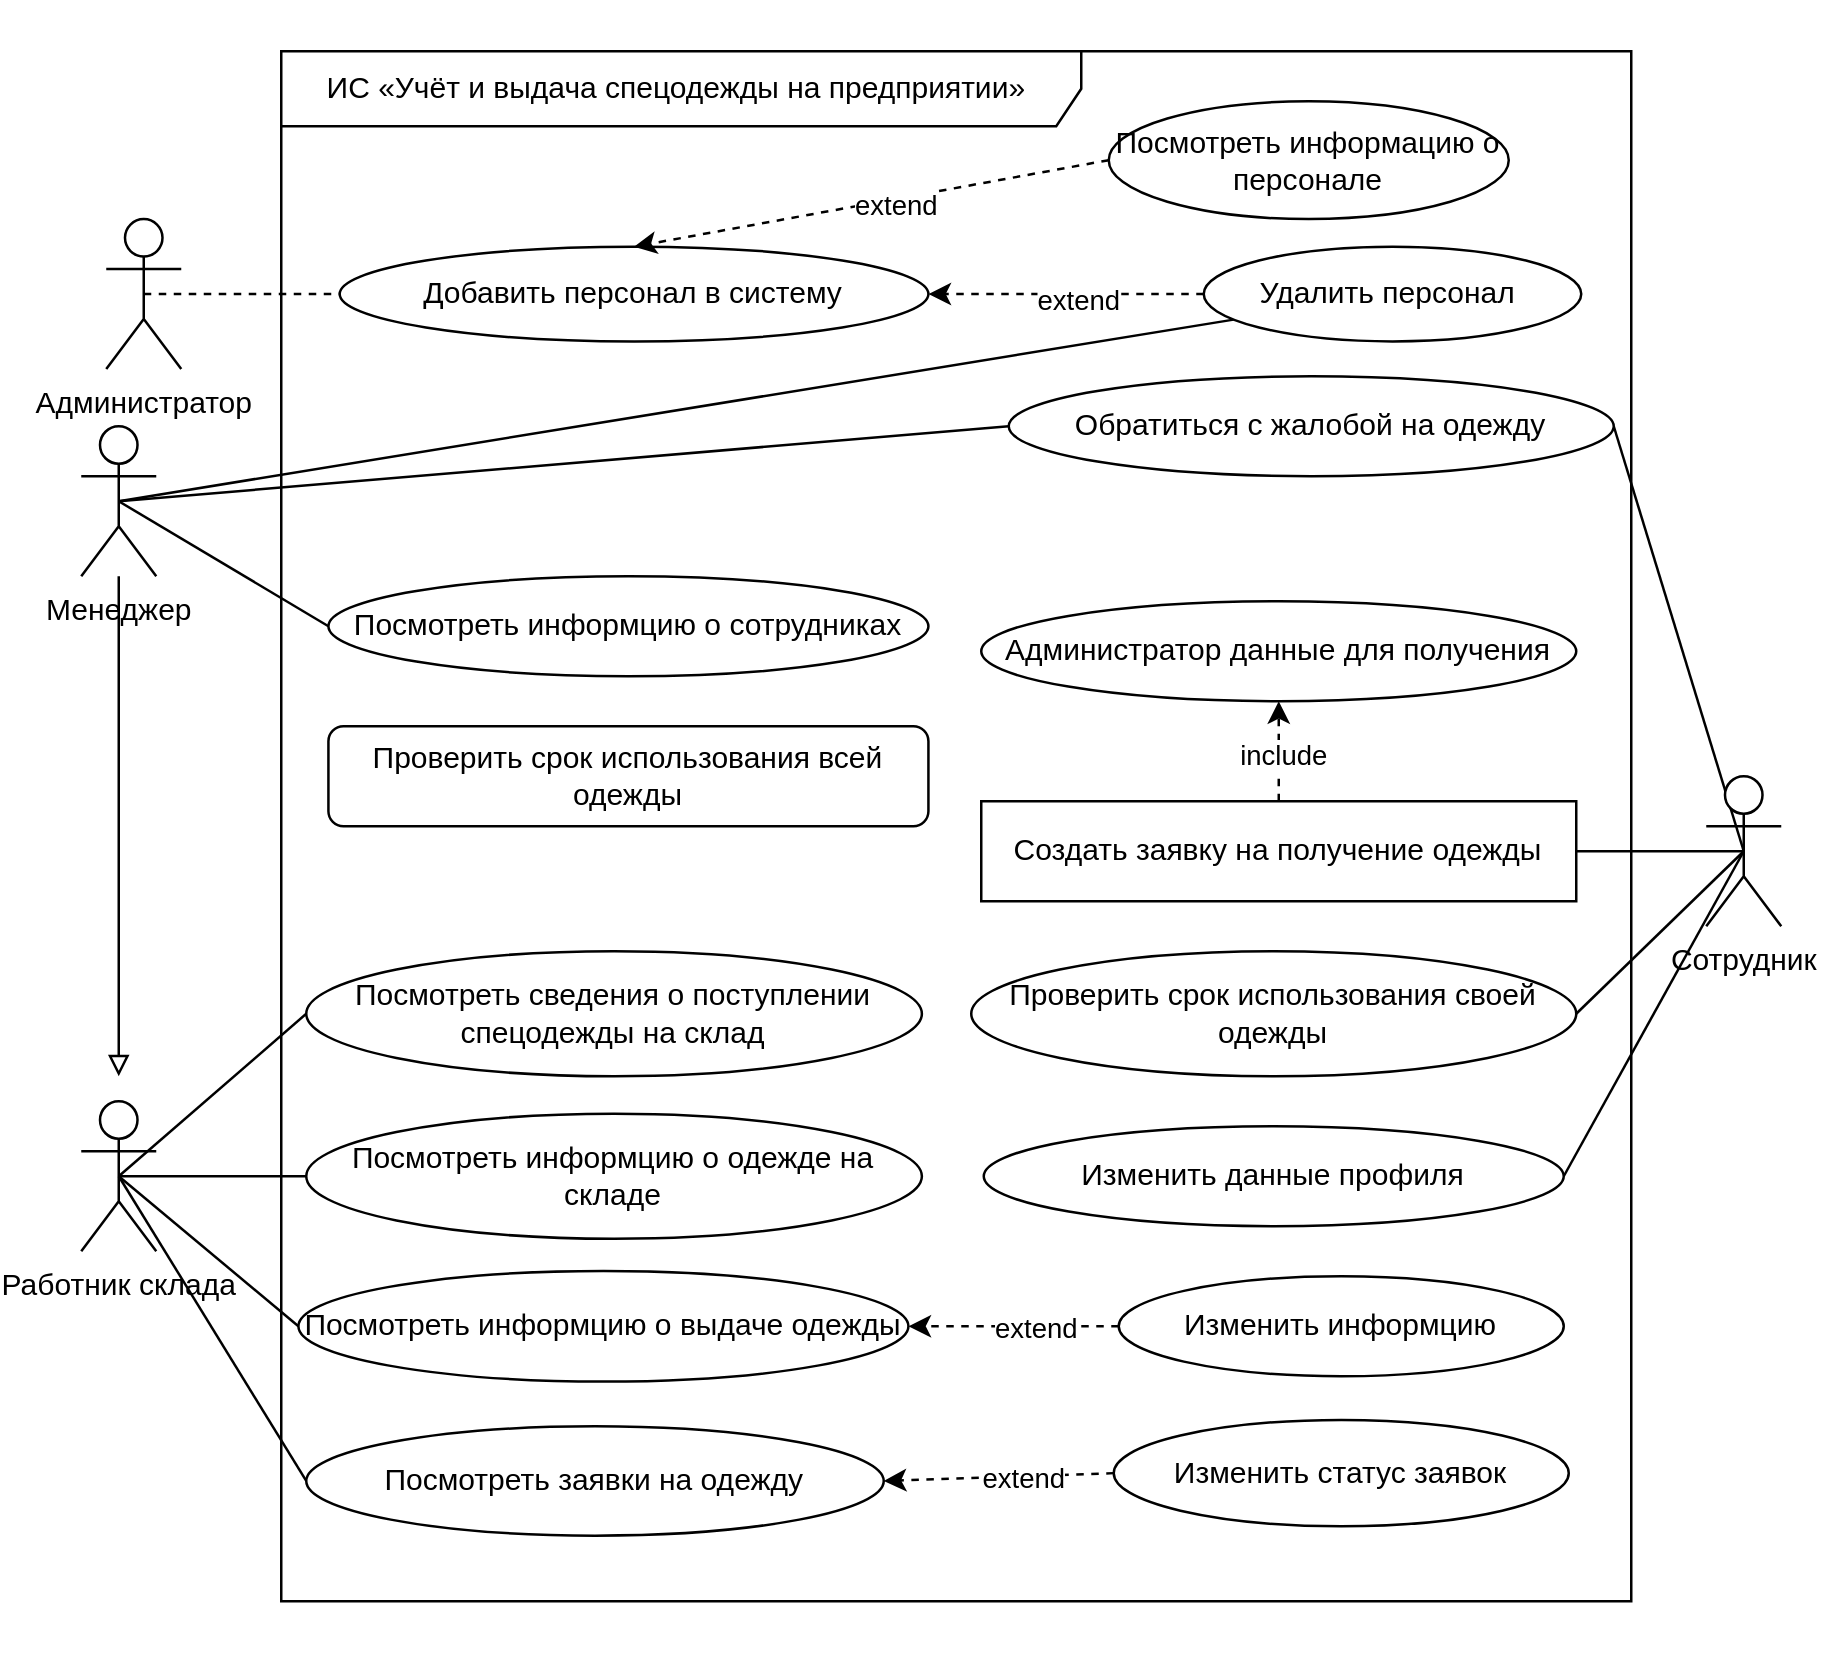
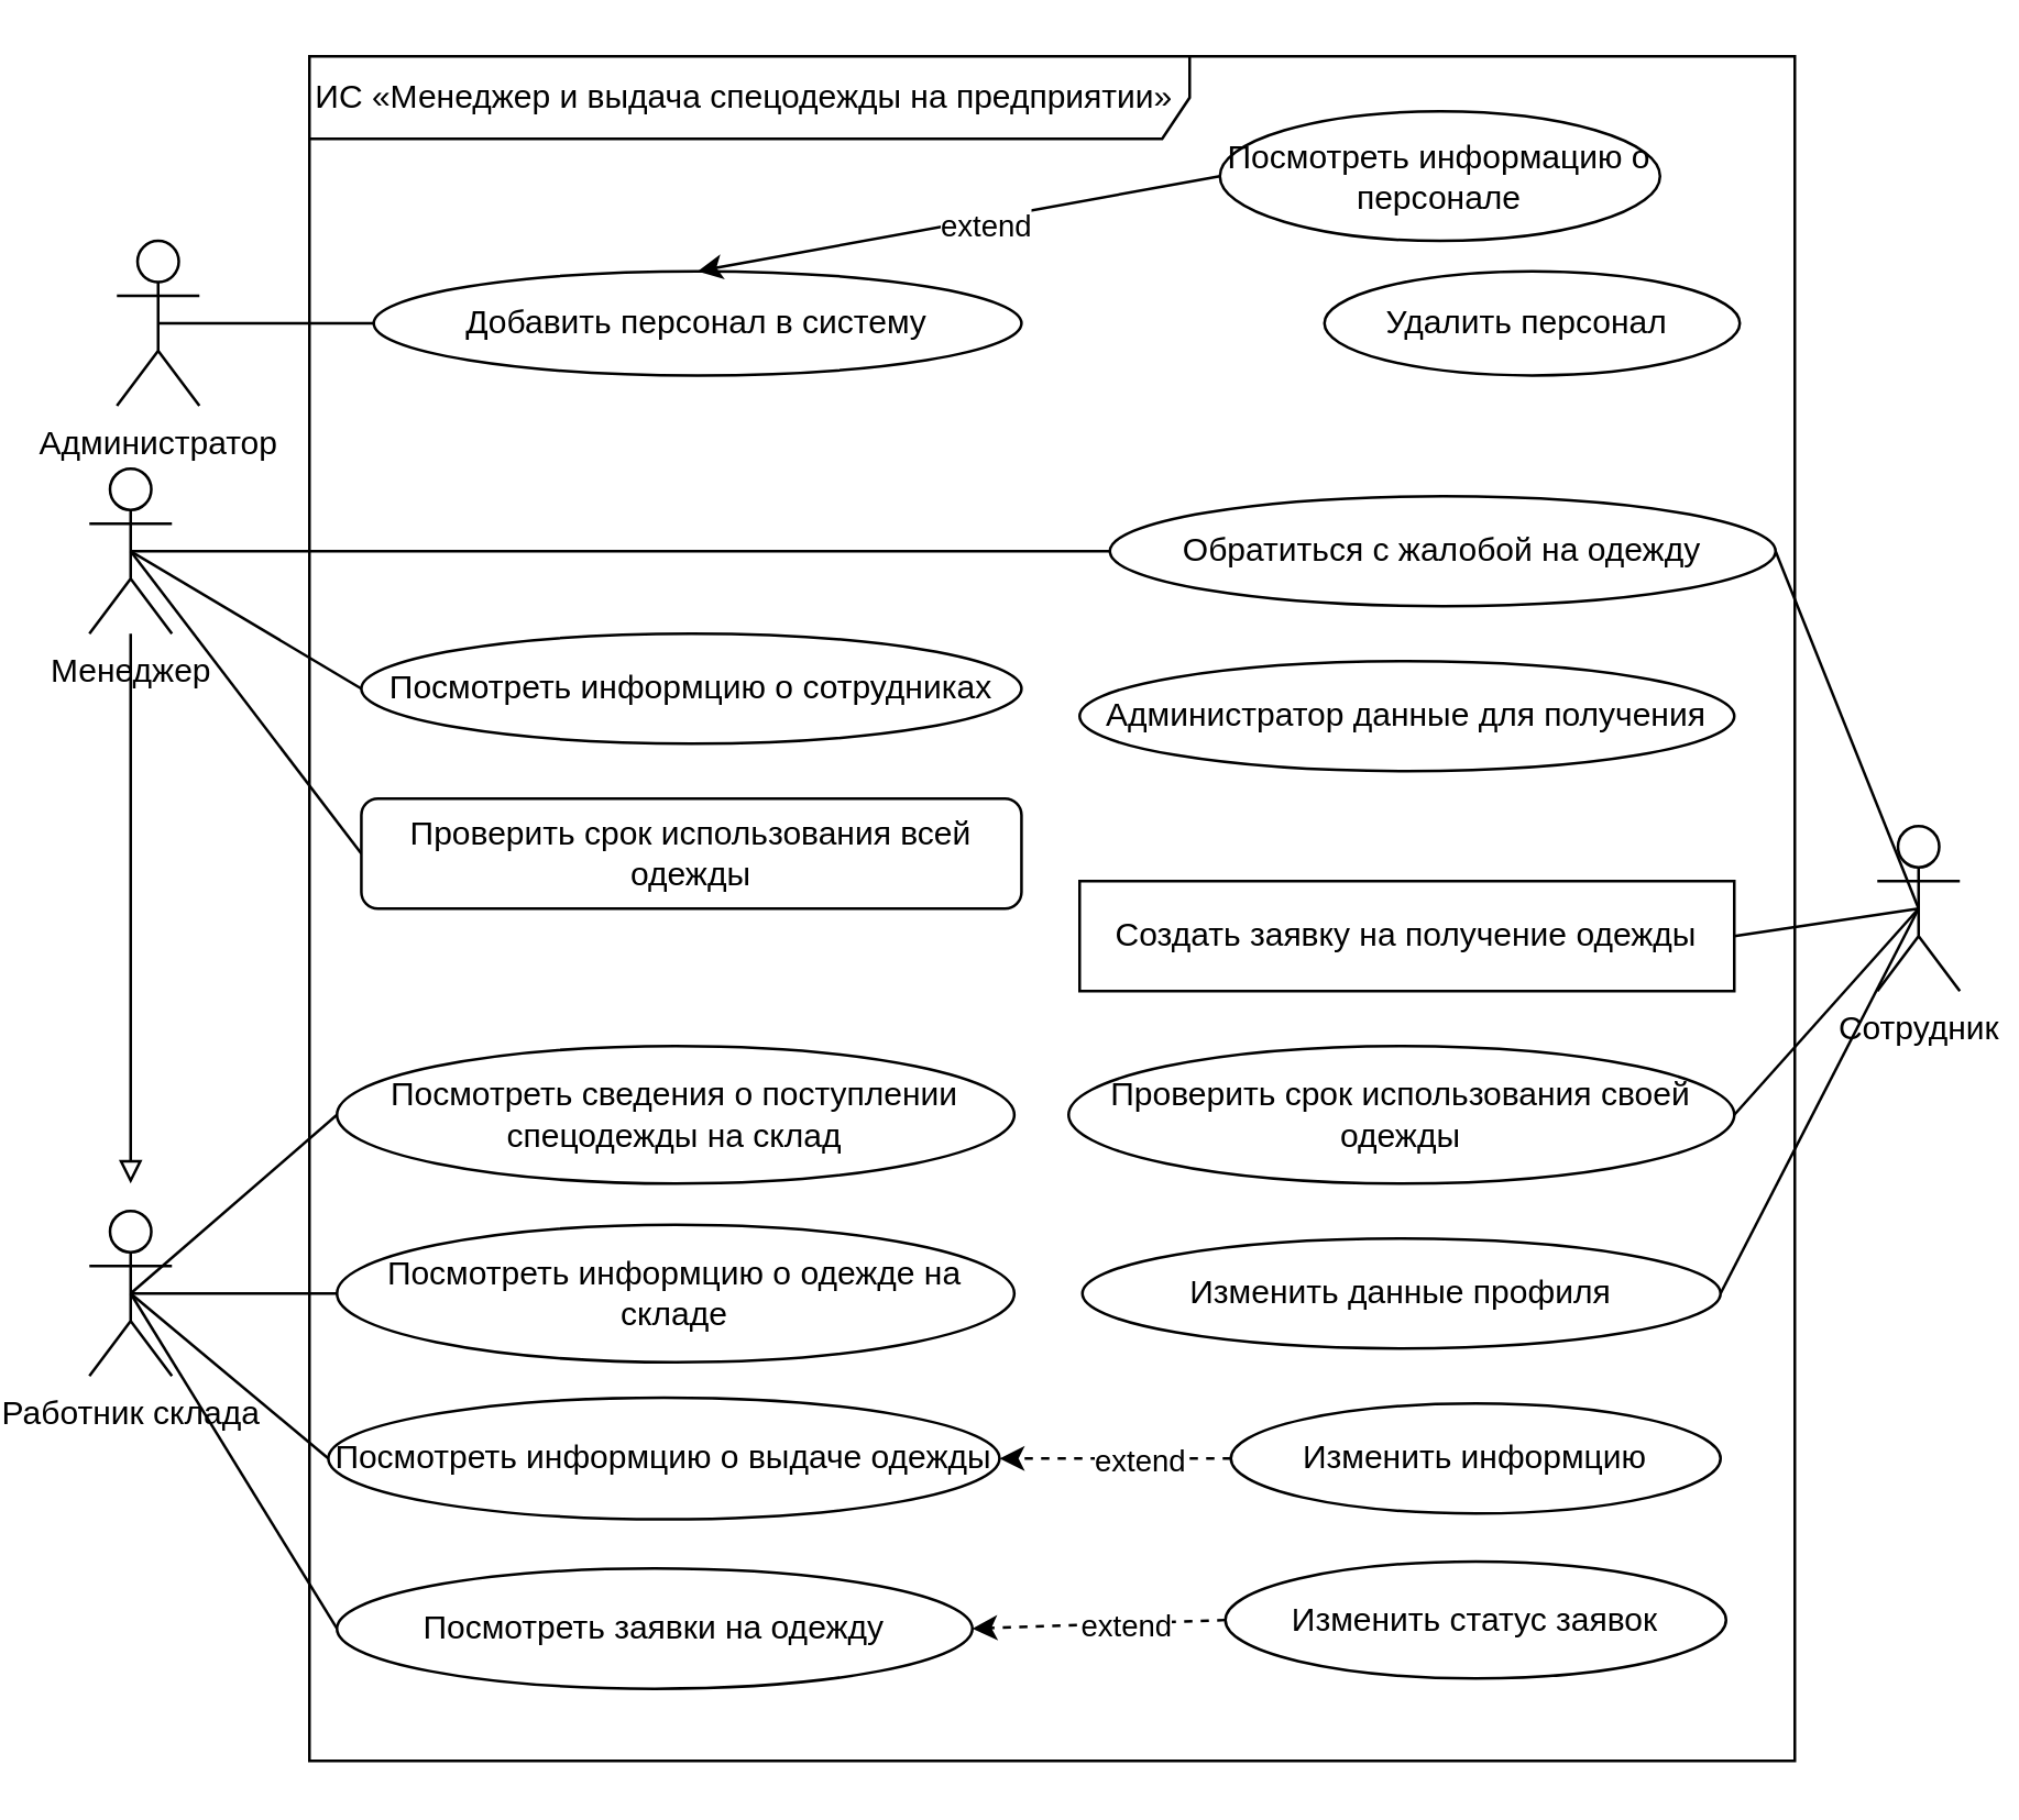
- <mxCell id="29" value="ИС «Учёт и выдача спецодежды на предприятии»&amp;nbsp;" style="shape=umlFrame;whiteSpace=wrap;html=1;pointerEvents=0;recursiveResize=0;container=1;collapsible=0;width=320;height=30;" vertex="1" parent="1"><mxGeometry x="100" y="20" width="540" height="620" as="geometry" /></mxCell>
+ <mxCell id="29" value="ИС «Менеджер и выдача спецодежды на предприятии»&amp;nbsp;" style="shape=umlFrame;whiteSpace=wrap;html=1;pointerEvents=0;recursiveResize=0;container=1;collapsible=0;width=320;height=30;" vertex="1" parent="1"><mxGeometry x="100" y="20" width="540" height="620" as="geometry" /></mxCell>
- <mxCell id="33" style="rounded=0;orthogonalLoop=1;jettySize=auto;html=1;dashed=1;entryX=0.5;entryY=0;entryDx=0;entryDy=0;exitX=0;exitY=0.5;exitDx=0;exitDy=0;" parent="29" source="32" target="31" edge="1"><mxGeometry relative="1" as="geometry"><mxPoint x="136.935" y="42.11" as="targetPoint" /></mxGeometry></mxCell>
+ <mxCell id="33" style="rounded=0;orthogonalLoop=1;jettySize=auto;html=1;dashed=0;entryX=0.5;entryY=0;entryDx=0;entryDy=0;exitX=0;exitY=0.5;exitDx=0;exitDy=0;" parent="29" source="32" target="31" edge="1"><mxGeometry relative="1" as="geometry"><mxPoint x="136.935" y="42.11" as="targetPoint" /></mxGeometry></mxCell>
- <mxCell id="38" style="rounded=0;orthogonalLoop=1;jettySize=auto;html=1;exitX=0.5;exitY=0.5;exitDx=0;exitDy=0;exitPerimeter=0;entryX=0;entryY=0.5;entryDx=0;entryDy=0;endArrow=none;endFill=0;dashed=1;" parent="29" source="39" target="31" edge="1"><mxGeometry relative="1" as="geometry" /></mxCell>
+ <mxCell id="38" style="rounded=0;orthogonalLoop=1;jettySize=auto;html=1;exitX=0.5;exitY=0.5;exitDx=0;exitDy=0;exitPerimeter=0;entryX=0;entryY=0.5;entryDx=0;entryDy=0;endArrow=none;endFill=0;" parent="29" source="39" target="31" edge="1"><mxGeometry relative="1" as="geometry" /></mxCell>
- <mxCell id="36" style="rounded=0;orthogonalLoop=1;jettySize=auto;html=1;dashed=1;" parent="29" source="35" target="31" edge="1"><mxGeometry relative="1" as="geometry" /></mxCell>
- <mxCell id="37" value="extend" style="edgeLabel;html=1;align=center;verticalAlign=middle;resizable=0;points=[];" parent="36" vertex="1" connectable="0"><mxGeometry x="-0.096" y="2" relative="1" as="geometry"><mxPoint as="offset" /></mxGeometry></mxCell>
- <mxCell id="10" style="rounded=0;orthogonalLoop=1;jettySize=auto;html=1;endArrow=none;endFill=0;exitX=0.5;exitY=0.5;exitDx=0;exitDy=0;exitPerimeter=0;" parent="1" source="12" target="35" edge="1"><mxGeometry relative="1" as="geometry" /></mxCell>
+ <mxCell id="10" style="rounded=0;orthogonalLoop=1;jettySize=auto;html=1;entryX=0;entryY=0.5;entryDx=0;entryDy=0;endArrow=none;endFill=0;exitX=0.5;exitY=0.5;exitDx=0;exitDy=0;exitPerimeter=0;" parent="1" source="12" target="40" edge="1"><mxGeometry relative="1" as="geometry" /></mxCell>
- <mxCell id="30" value="Обратиться с жалобой на одежду" style="ellipse;whiteSpace=wrap;html=1;" parent="29" vertex="1"><mxGeometry x="291" y="130" width="242" height="40" as="geometry" /></mxCell>
+ <mxCell id="30" value="Обратиться с жалобой на одежду" style="ellipse;whiteSpace=wrap;html=1;" parent="29" vertex="1"><mxGeometry x="291" y="160" width="242" height="40" as="geometry" /></mxCell>
- <mxCell id="44" style="rounded=0;orthogonalLoop=1;jettySize=auto;html=1;dashed=1;exitX=0.5;exitY=0;exitDx=0;exitDy=0;entryX=0.5;entryY=1;entryDx=0;entryDy=0;" parent="29" source="42" target="43" edge="1"><mxGeometry relative="1" as="geometry"><mxPoint x="200" y="240" as="sourcePoint" /></mxGeometry></mxCell>
- <mxCell id="45" value="include" style="edgeLabel;html=1;align=center;verticalAlign=middle;resizable=0;points=[];" parent="44" vertex="1" connectable="0"><mxGeometry x="-0.039" y="-1" relative="1" as="geometry"><mxPoint as="offset" /></mxGeometry></mxCell>
- <mxCell id="5" value="Сотрудник" style="shape=umlActor;verticalLabelPosition=bottom;verticalAlign=top;html=1;outlineConnect=0;" parent="1" vertex="1"><mxGeometry x="670" y="310" width="30" height="60" as="geometry" /></mxCell>
+ <mxCell id="5" value="Сотрудник" style="shape=umlActor;verticalLabelPosition=bottom;verticalAlign=top;html=1;outlineConnect=0;" parent="1" vertex="1"><mxGeometry x="670" y="300" width="30" height="60" as="geometry" /></mxCell>
